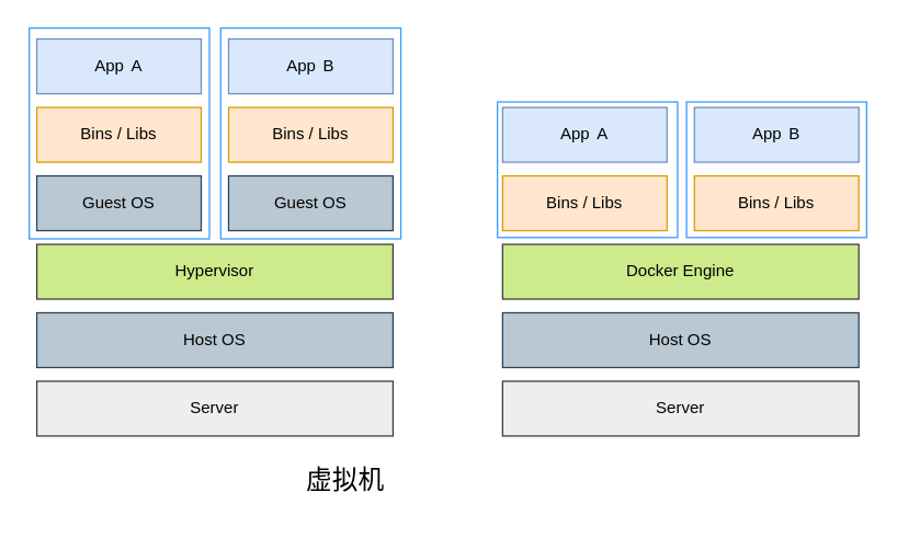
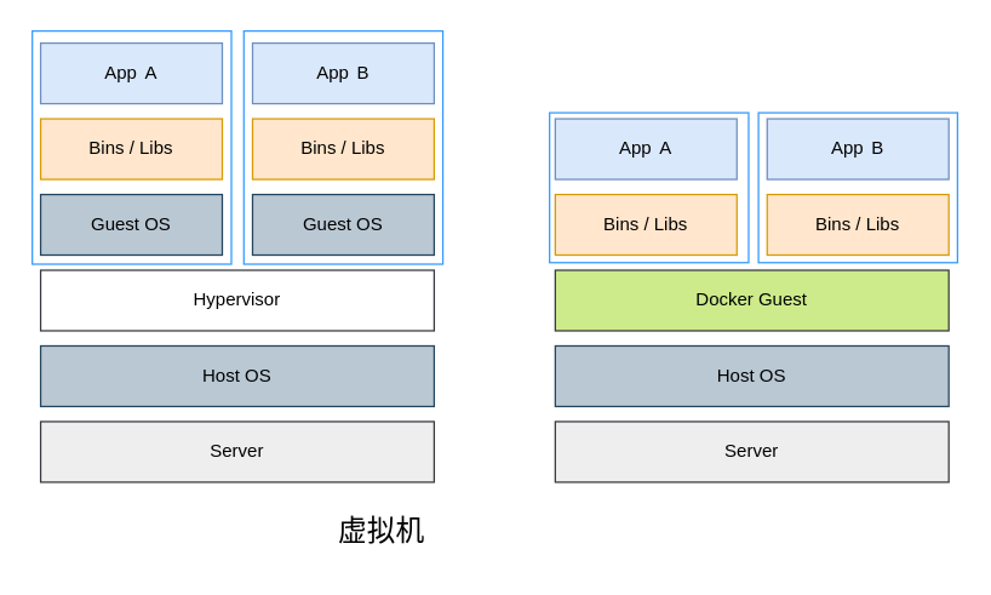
- <mxCell id="8" value="Hypervisor" style="rounded=0;whiteSpace=wrap;html=1;fillColor=#cdeb8b;strokeColor=#36393d;" vertex="1" parent="1"><mxGeometry x="26" y="178" width="260" height="40" as="geometry" /></mxCell>
+ <mxCell id="8" value="Hypervisor" style="rounded=0;whiteSpace=wrap;html=1;fillColor=#ffffff;strokeColor=#36393d;" vertex="1" parent="1"><mxGeometry x="26" y="178" width="260" height="40" as="geometry" /></mxCell>
- <mxCell id="16" value="Docker Engine" style="rounded=0;whiteSpace=wrap;html=1;fillColor=#cdeb8b;strokeColor=#36393d;" vertex="1" parent="1"><mxGeometry x="366" y="178" width="260" height="40" as="geometry" /></mxCell>
+ <mxCell id="16" value="Docker Guest" style="rounded=0;whiteSpace=wrap;html=1;fillColor=#cdeb8b;strokeColor=#36393d;" vertex="1" parent="1"><mxGeometry x="366" y="178" width="260" height="40" as="geometry" /></mxCell>
